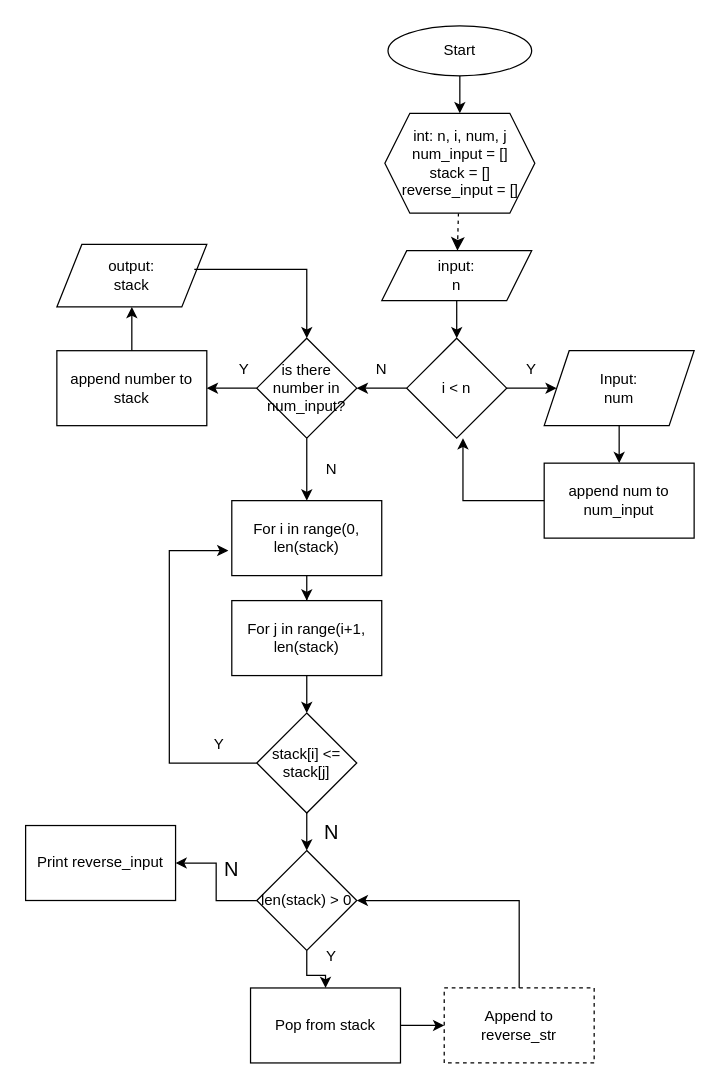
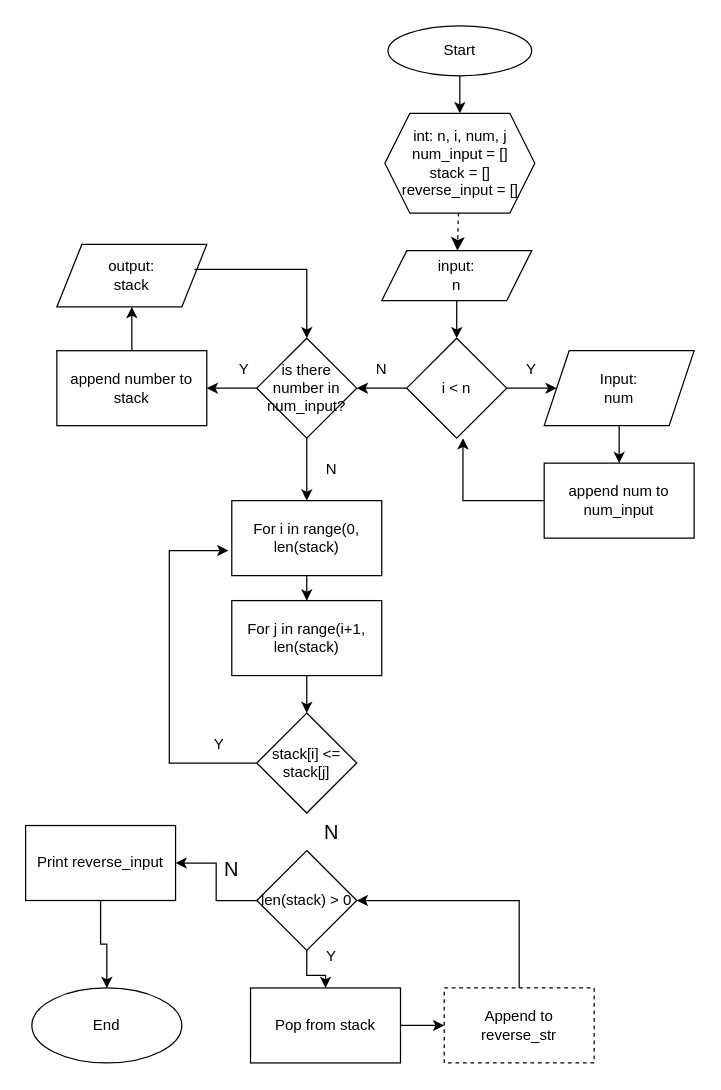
- <mxCell id="30" value="" style="edgeStyle=orthogonalEdgeStyle;rounded=0;orthogonalLoop=1;jettySize=auto;html=1;" edge="1" parent="1" source="31" target="36"><mxGeometry relative="1" as="geometry" /></mxCell>
+ <mxCell id="44" value="" style="edgeStyle=orthogonalEdgeStyle;rounded=0;orthogonalLoop=1;jettySize=auto;html=1;" edge="1" parent="1" source="45" target="46"><mxGeometry relative="1" as="geometry" /></mxCell>
+ <mxCell id="46" value="End" style="ellipse;whiteSpace=wrap;html=1;" vertex="1" parent="1"><mxGeometry x="25" y="790" width="120" height="60" as="geometry" /></mxCell>
